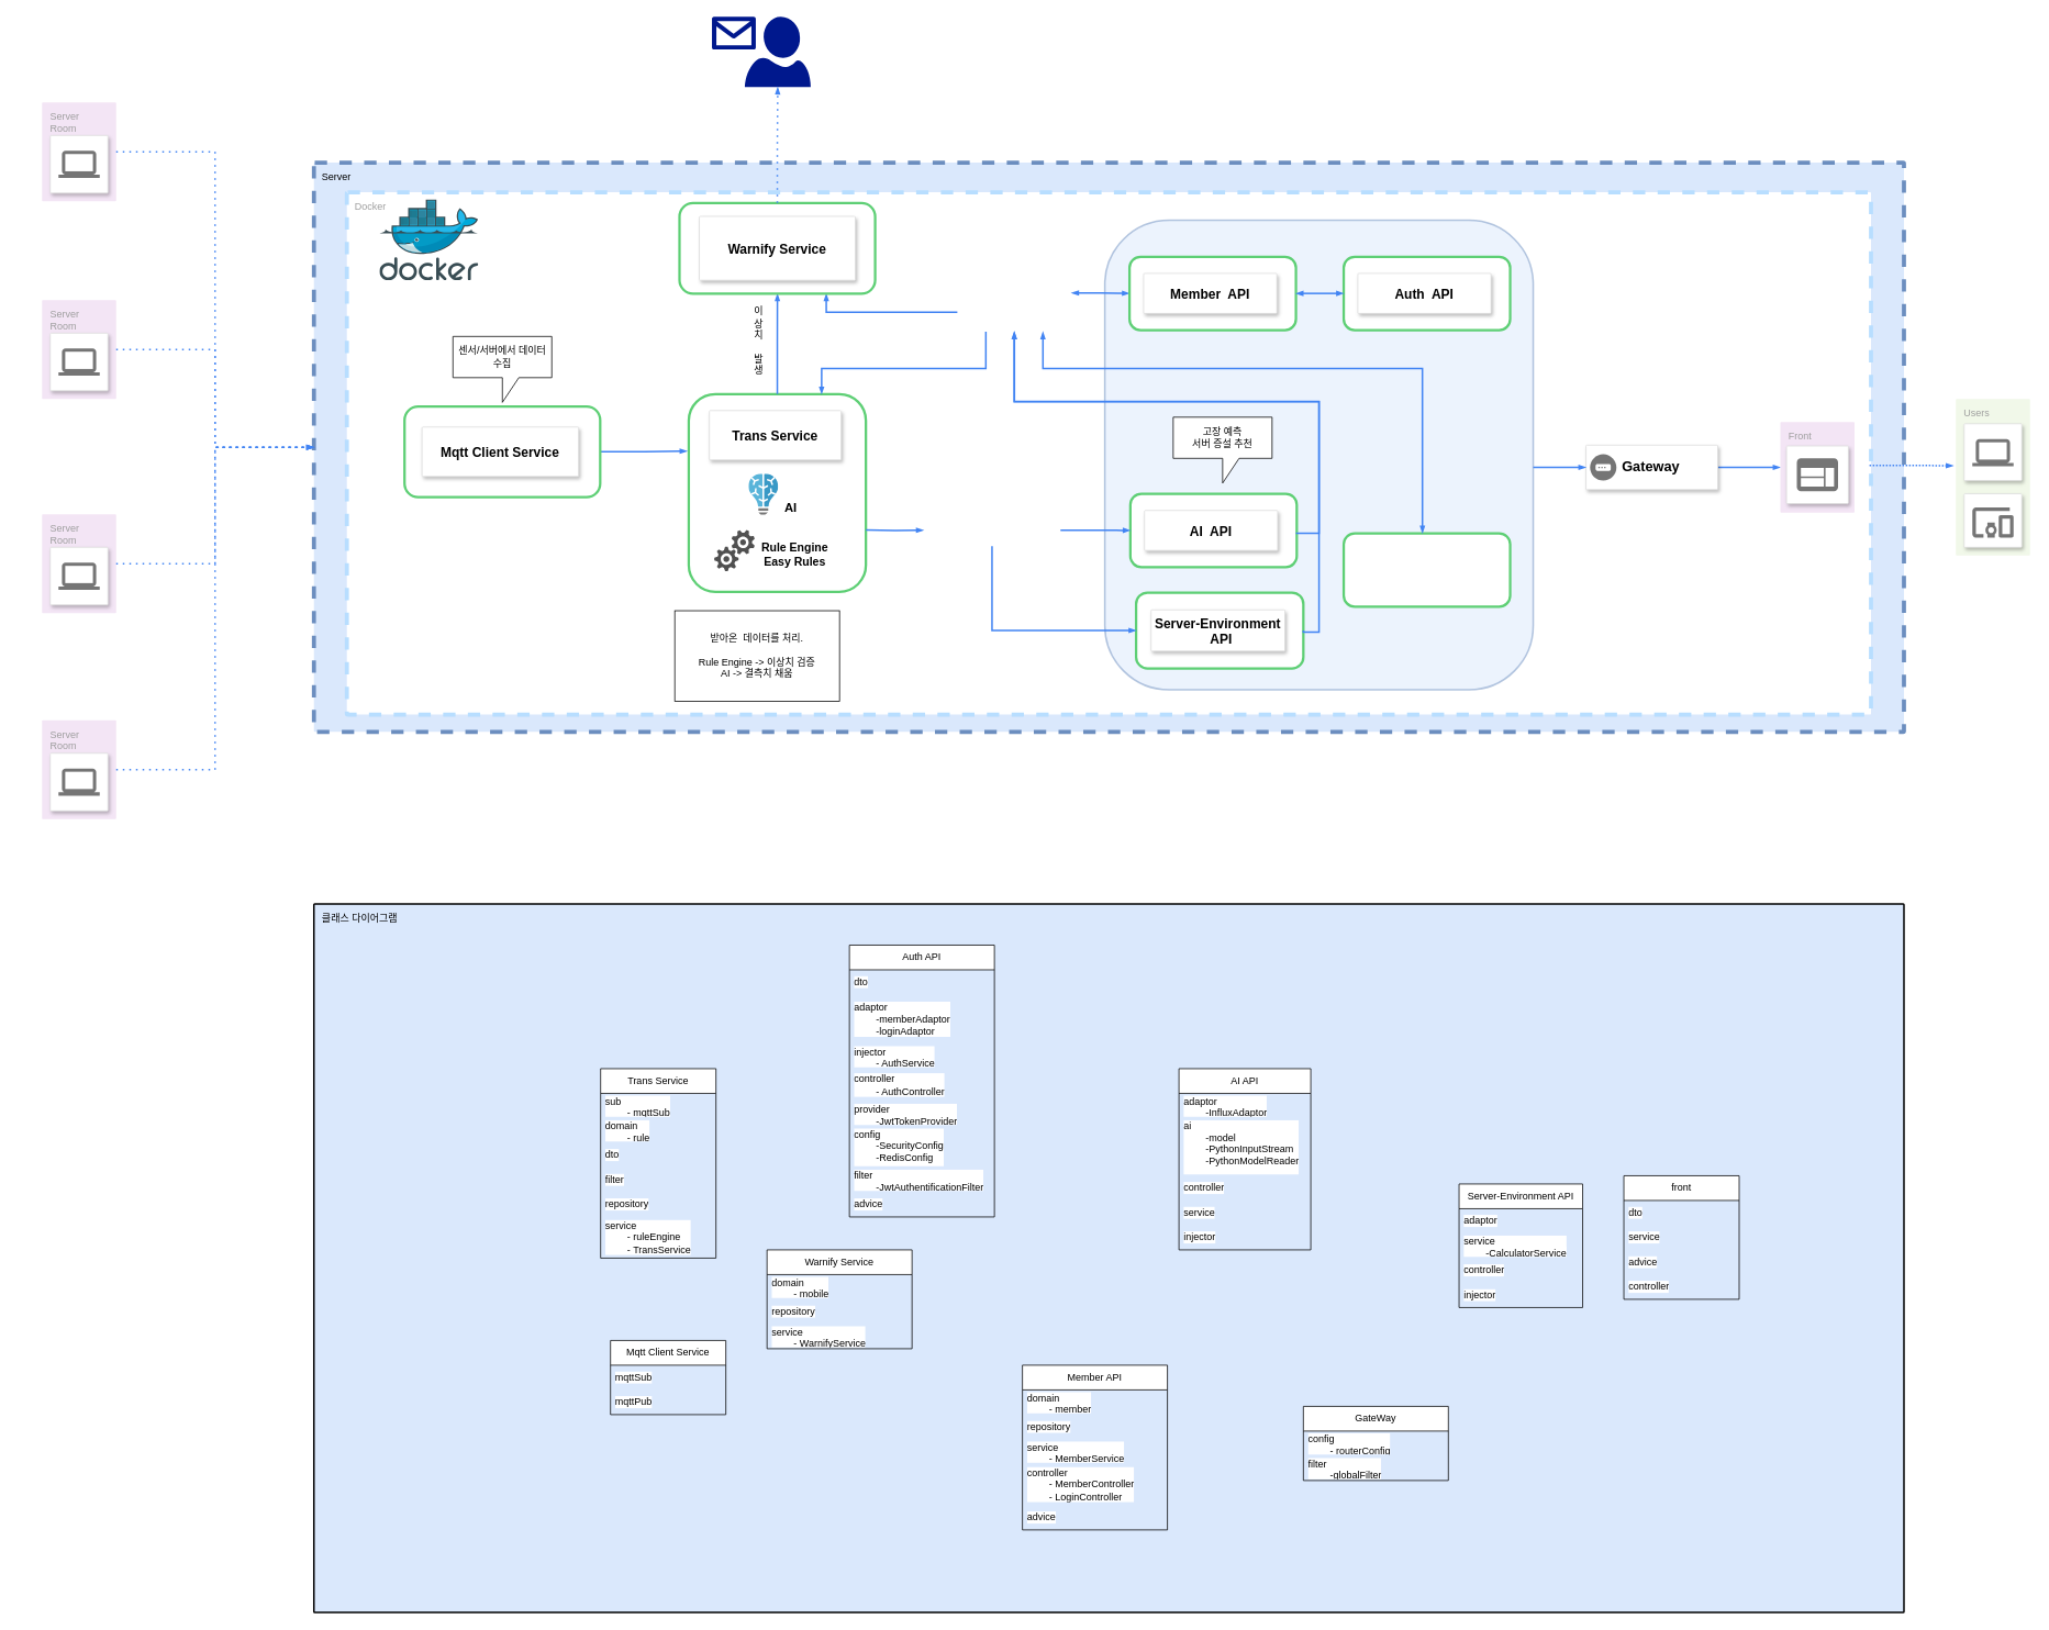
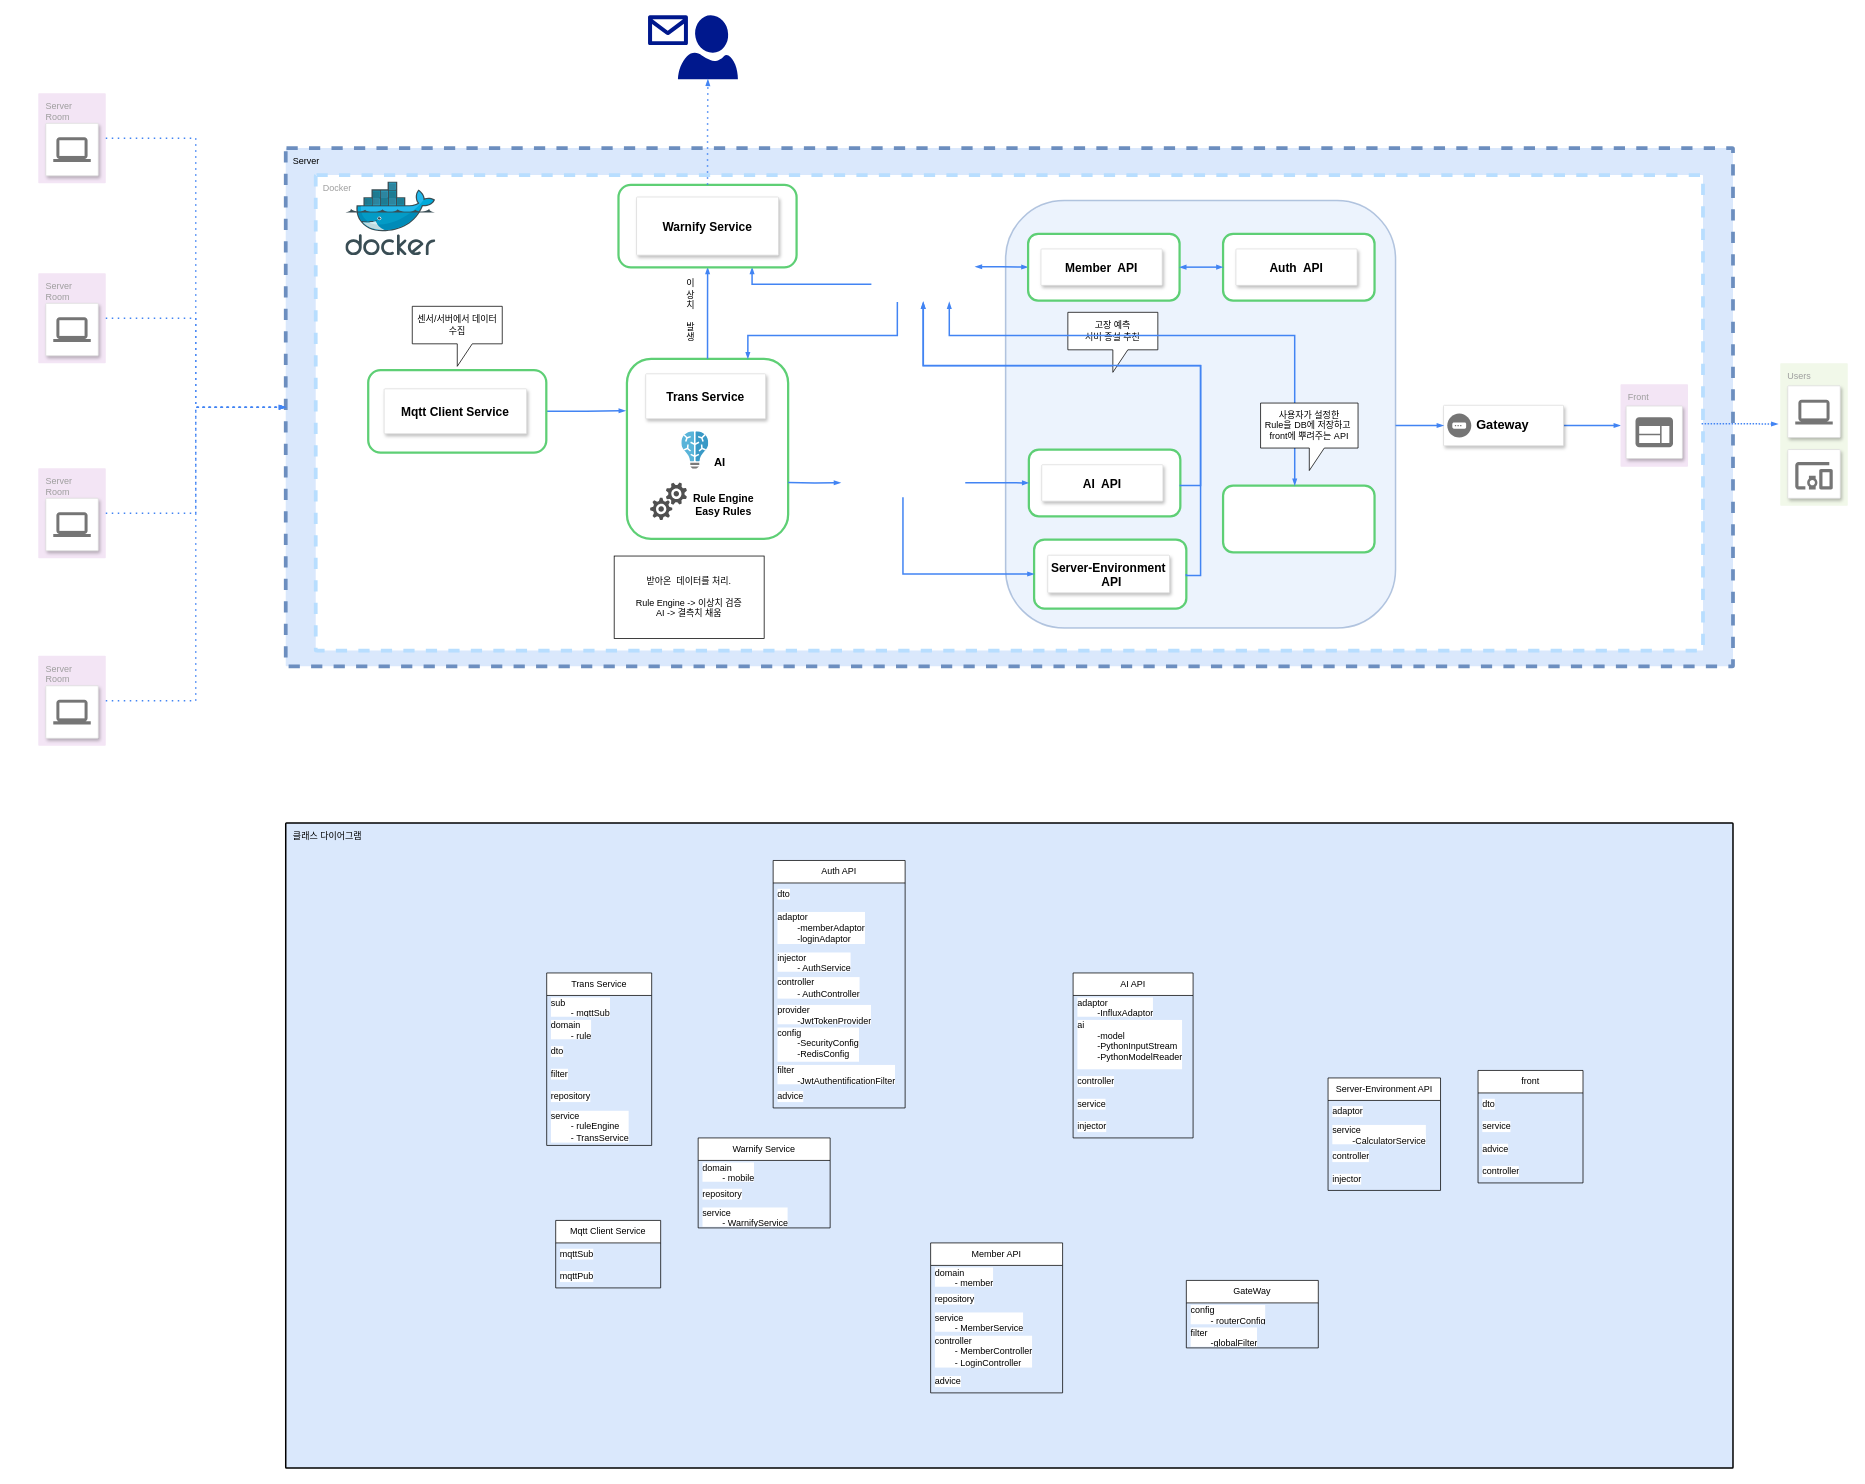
- <mxCell id="49" value="고장 예측&lt;div&gt;서버 증설 추천&lt;/div&gt;" style="shape=callout;whiteSpace=wrap;html=1;perimeter=calloutPerimeter;" parent="1" vertex="1"><mxGeometry x="1423" y="506" width="120" height="80" as="geometry" /></mxCell>
+ <mxCell id="49" value="고장 예측&lt;div&gt;서버 증설 추천&lt;/div&gt;" style="shape=callout;whiteSpace=wrap;html=1;perimeter=calloutPerimeter;" parent="1" vertex="1"><mxGeometry x="1423" y="416" width="120" height="80" as="geometry" /></mxCell>
+ <mxCell id="89" value="사용자가 설정한&lt;div&gt;Rule을 DB에 저장하고&amp;nbsp;&lt;/div&gt;&lt;div&gt;front에 뿌려주는 API&lt;/div&gt;" style="shape=callout;whiteSpace=wrap;html=1;perimeter=calloutPerimeter;" vertex="1" parent="1"><mxGeometry x="1680" y="537" width="130" height="90" as="geometry" /></mxCell>
